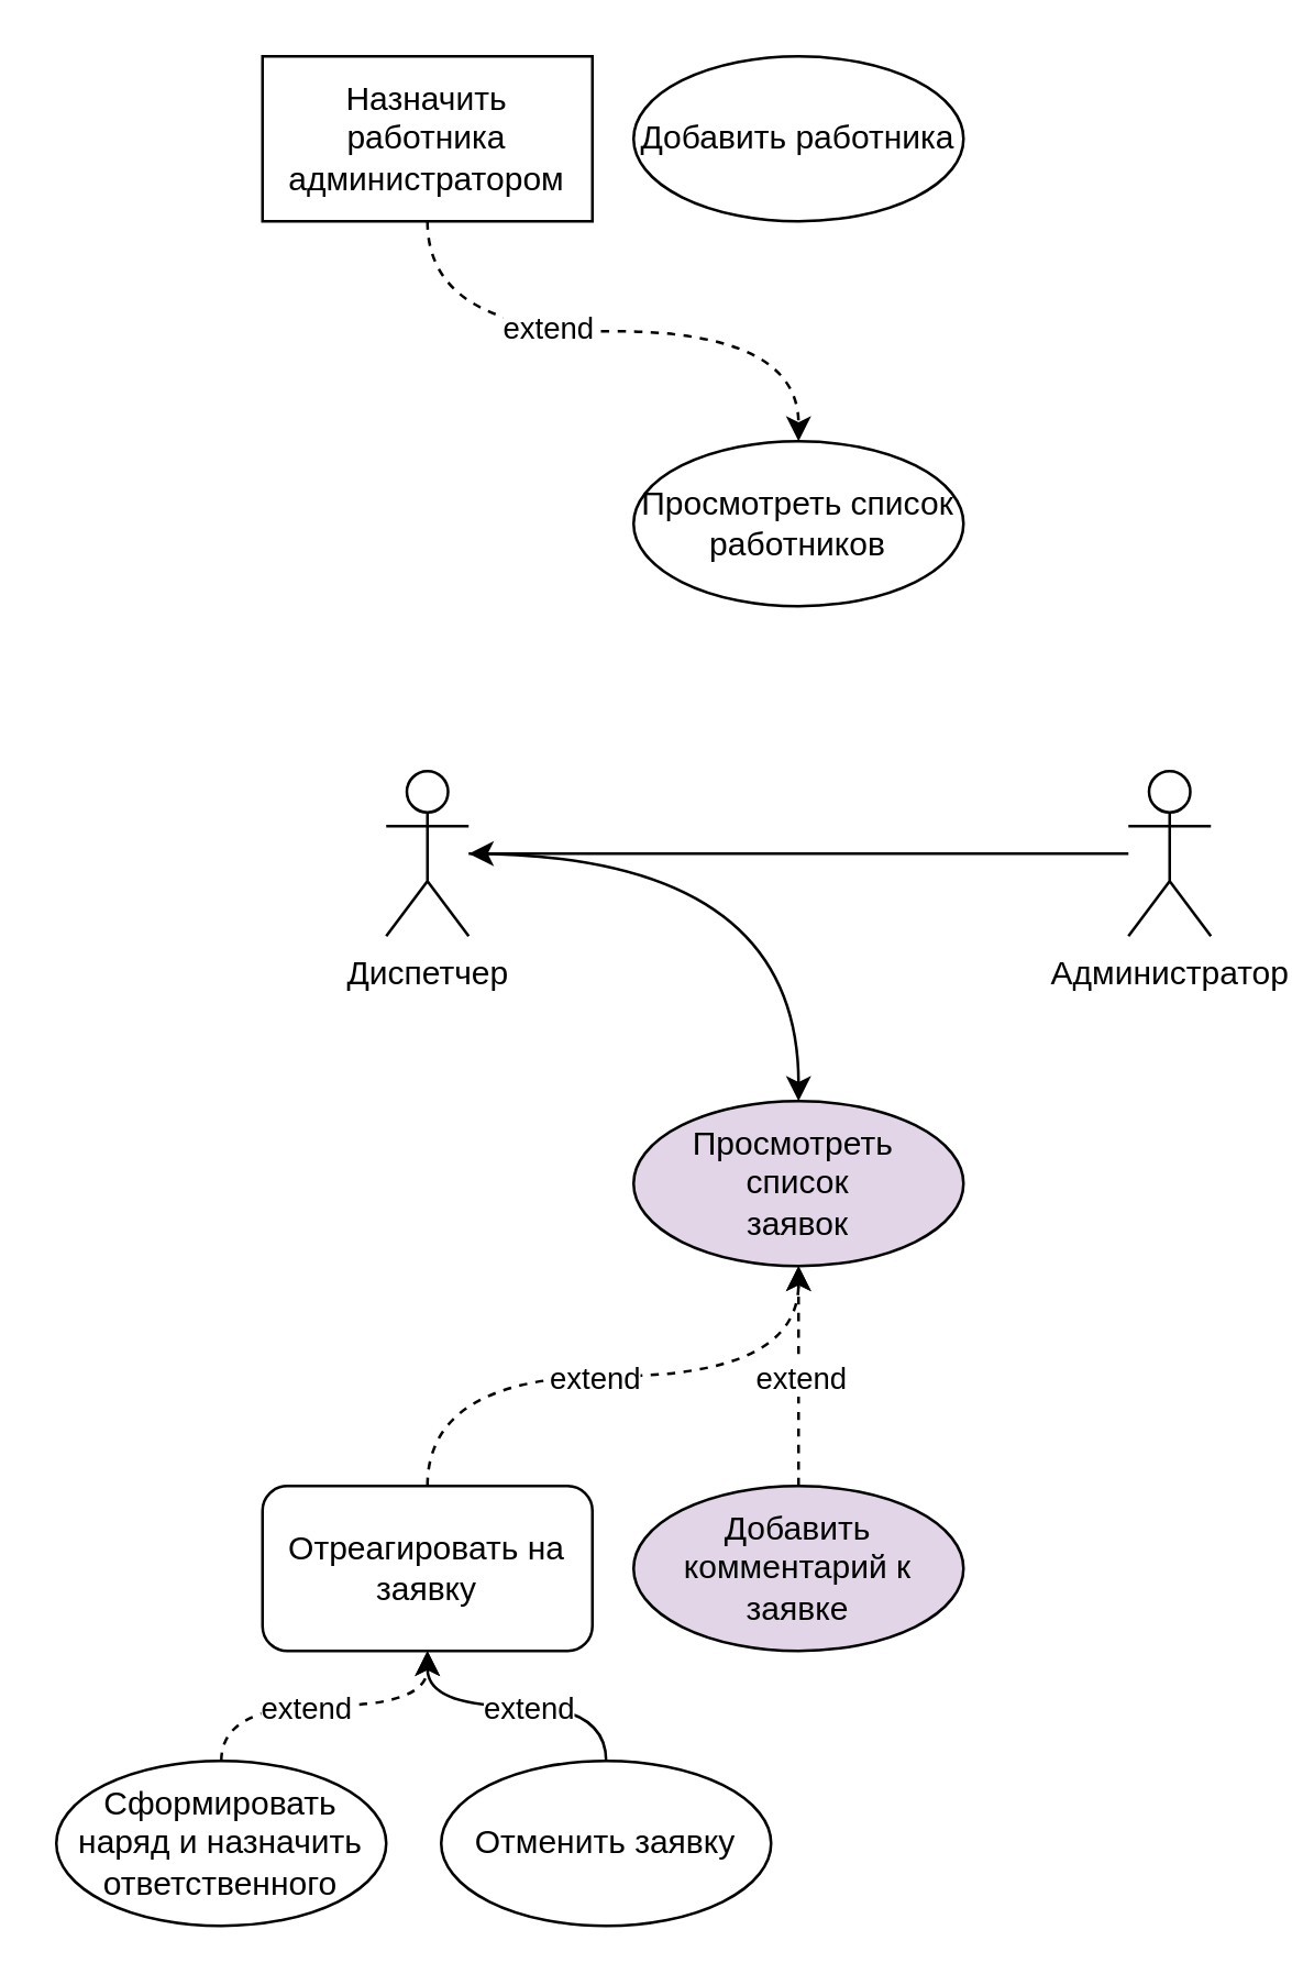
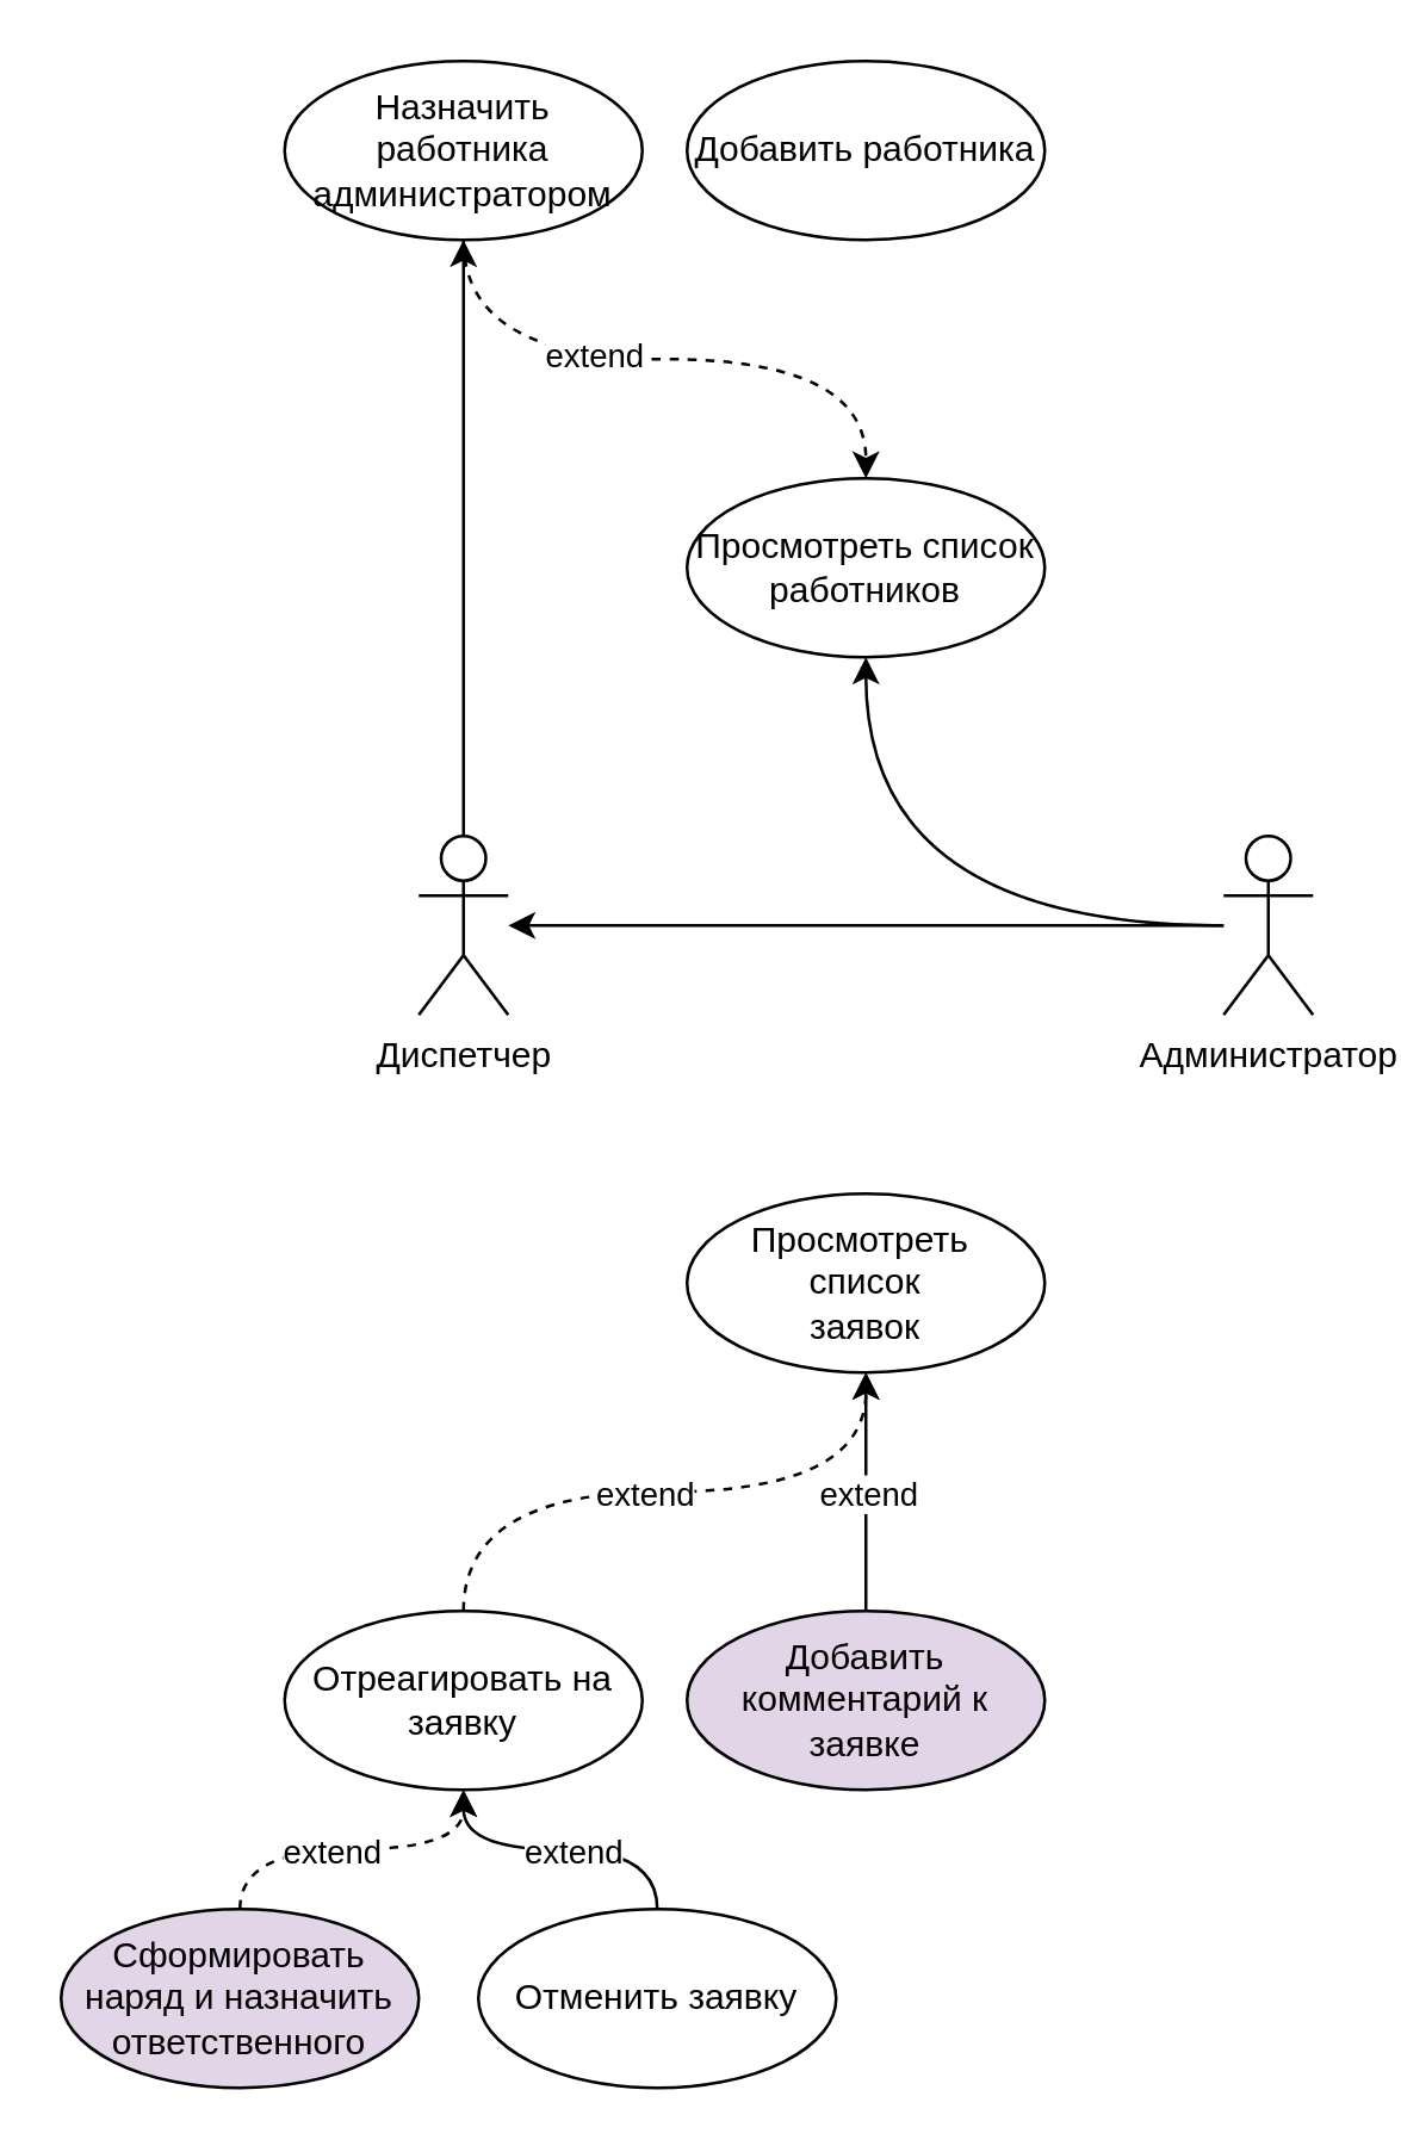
- <mxCell id="22" value="Назначить работника администратором" style="whiteSpace=wrap;html=1;verticalAlign=middle;rounded=0;" vertex="1" parent="1"><mxGeometry x="95" y="20" width="120" height="60" as="geometry" /></mxCell>
+ <mxCell id="22" value="Назначить работника администратором" style="ellipse;whiteSpace=wrap;html=1;verticalAlign=middle;" vertex="1" parent="1"><mxGeometry x="95" y="20" width="120" height="60" as="geometry" /></mxCell>
+ <mxCell id="17" style="edgeStyle=orthogonalEdgeStyle;curved=1;orthogonalLoop=1;jettySize=auto;html=1;entryX=0.5;entryY=1;entryDx=0;entryDy=0;" edge="1" parent="1" source="18" target="20"><mxGeometry relative="1" as="geometry"><mxPoint x="290" y="220" as="targetPoint" /></mxGeometry></mxCell>
- <mxCell id="2" value="" style="edgeStyle=orthogonalEdgeStyle;orthogonalLoop=1;jettySize=auto;html=1;curved=1;" edge="1" parent="1" source="3" target="6"><mxGeometry relative="1" as="geometry" /></mxCell>
+ <mxCell id="2" value="" style="edgeStyle=orthogonalEdgeStyle;orthogonalLoop=1;jettySize=auto;html=1;curved=1;" edge="1" parent="1" source="3" target="22"><mxGeometry relative="1" as="geometry" /></mxCell>
- <mxCell id="6" value="Просмотреть&amp;nbsp;&lt;br&gt;список&lt;br&gt;заявок" style="ellipse;whiteSpace=wrap;html=1;verticalAlign=middle;fillColor=#e1d5e7;" vertex="1" parent="1"><mxGeometry x="230" y="400" width="120" height="60" as="geometry" /></mxCell>
+ <mxCell id="6" value="Просмотреть&amp;nbsp;&lt;br&gt;список&lt;br&gt;заявок" style="ellipse;whiteSpace=wrap;html=1;verticalAlign=middle;" vertex="1" parent="1"><mxGeometry x="230" y="400" width="120" height="60" as="geometry" /></mxCell>
- <mxCell id="4" value="" style="edgeStyle=orthogonalEdgeStyle;curved=1;orthogonalLoop=1;jettySize=auto;html=1;dashed=1;" edge="1" parent="1" source="7" target="6"><mxGeometry relative="1" as="geometry" /></mxCell>
+ <mxCell id="4" value="" style="edgeStyle=orthogonalEdgeStyle;curved=1;orthogonalLoop=1;jettySize=auto;html=1;dashed=0;" edge="1" parent="1" source="7" target="6"><mxGeometry relative="1" as="geometry" /></mxCell>
- <mxCell id="13" value="Отреагировать на заявку" style="whiteSpace=wrap;html=1;verticalAlign=middle;rounded=1;" vertex="1" parent="1"><mxGeometry x="95" y="540" width="120" height="60" as="geometry" /></mxCell>
+ <mxCell id="13" value="Отреагировать на заявку" style="ellipse;whiteSpace=wrap;html=1;verticalAlign=middle;" vertex="1" parent="1"><mxGeometry x="95" y="540" width="120" height="60" as="geometry" /></mxCell>
- <mxCell id="10" value="Сформировать наряд и назначить ответственного" style="ellipse;whiteSpace=wrap;html=1;verticalAlign=middle;" vertex="1" parent="1"><mxGeometry x="20" y="640" width="120" height="60" as="geometry" /></mxCell>
+ <mxCell id="10" value="Сформировать наряд и назначить ответственного" style="ellipse;whiteSpace=wrap;html=1;verticalAlign=middle;fillColor=#e1d5e7;" vertex="1" parent="1"><mxGeometry x="20" y="640" width="120" height="60" as="geometry" /></mxCell>
